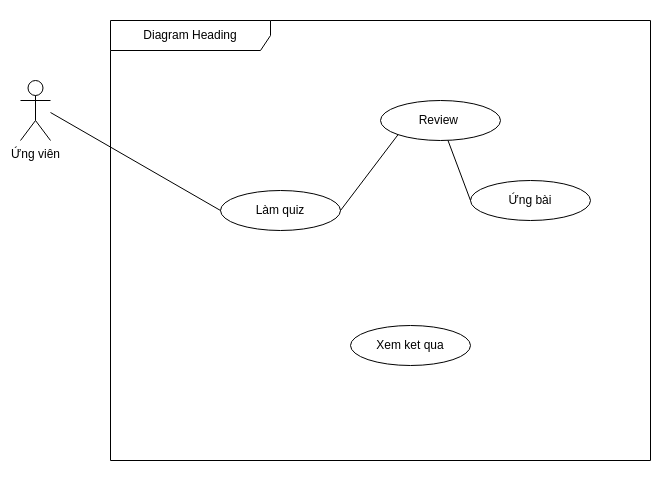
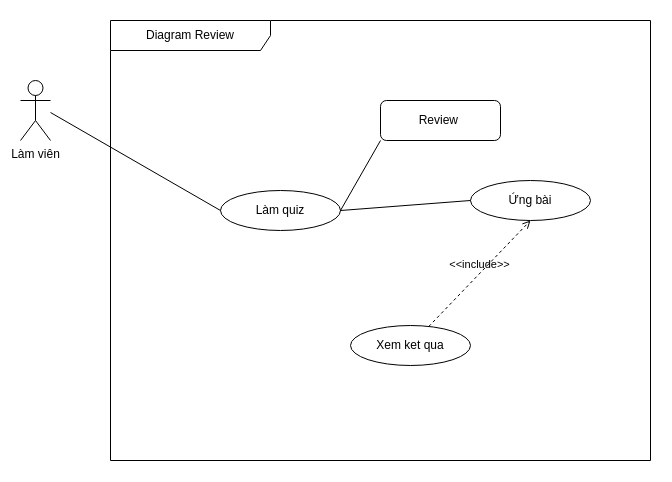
- <mxCell id="2" value="Diagram Heading" style="shape=umlFrame;whiteSpace=wrap;html=1;pointerEvents=0;recursiveResize=0;container=1;collapsible=0;width=160;" parent="1" vertex="1"><mxGeometry x="110" y="20" width="540" height="440" as="geometry" /></mxCell>
+ <mxCell id="2" value="Diagram Review" style="shape=umlFrame;whiteSpace=wrap;html=1;pointerEvents=0;recursiveResize=0;container=1;collapsible=0;width=160;" parent="1" vertex="1"><mxGeometry x="110" y="20" width="540" height="440" as="geometry" /></mxCell>
- <mxCell id="5" value="Review&amp;nbsp;" style="ellipse;whiteSpace=wrap;html=1;" parent="2" vertex="1"><mxGeometry x="270" y="80" width="120" height="40" as="geometry" /></mxCell>
+ <mxCell id="5" value="Review&amp;nbsp;" style="whiteSpace=wrap;html=1;rounded=1;" parent="2" vertex="1"><mxGeometry x="270" y="80" width="120" height="40" as="geometry" /></mxCell>
- <mxCell id="10" value="Ứng viên" style="shape=umlActor;verticalLabelPosition=bottom;verticalAlign=top;html=1;" parent="1" vertex="1"><mxGeometry x="20" y="80" width="30" height="60" as="geometry" /></mxCell>
+ <mxCell id="10" value="Làm viên" style="shape=umlActor;verticalLabelPosition=bottom;verticalAlign=top;html=1;" parent="1" vertex="1"><mxGeometry x="20" y="80" width="30" height="60" as="geometry" /></mxCell>
- <mxCell id="9" value="" style="endArrow=none;startArrow=none;endFill=0;startFill=0;endSize=8;html=1;verticalAlign=bottom;labelBackgroundColor=none;strokeWidth=1;exitX=0;exitY=0.5;exitDx=0;exitDy=0;" parent="1" source="4" target="5" edge="1"><mxGeometry width="160" relative="1" as="geometry"><mxPoint x="70" y="132" as="sourcePoint" /><mxPoint x="240" y="230" as="targetPoint" /></mxGeometry></mxCell>
+ <mxCell id="9" value="" style="endArrow=none;startArrow=none;endFill=0;startFill=0;endSize=8;html=1;verticalAlign=bottom;labelBackgroundColor=none;strokeWidth=1;entryX=1;entryY=0.5;entryDx=0;entryDy=0;exitX=0;exitY=0.5;exitDx=0;exitDy=0;" parent="1" source="4" target="7" edge="1"><mxGeometry width="160" relative="1" as="geometry"><mxPoint x="70" y="132" as="sourcePoint" /><mxPoint x="240" y="230" as="targetPoint" /></mxGeometry></mxCell>
+ <mxCell id="6" value="&amp;lt;&amp;lt;include&amp;gt;&amp;gt;" style="html=1;verticalAlign=bottom;labelBackgroundColor=none;endArrow=open;endFill=0;dashed=1;entryX=0.5;entryY=1;entryDx=0;entryDy=0;" parent="2" source="3" target="4" edge="1"><mxGeometry width="160" relative="1" as="geometry"><mxPoint x="210" y="221" as="sourcePoint" /><mxPoint x="310" y="360" as="targetPoint" /></mxGeometry></mxCell>
